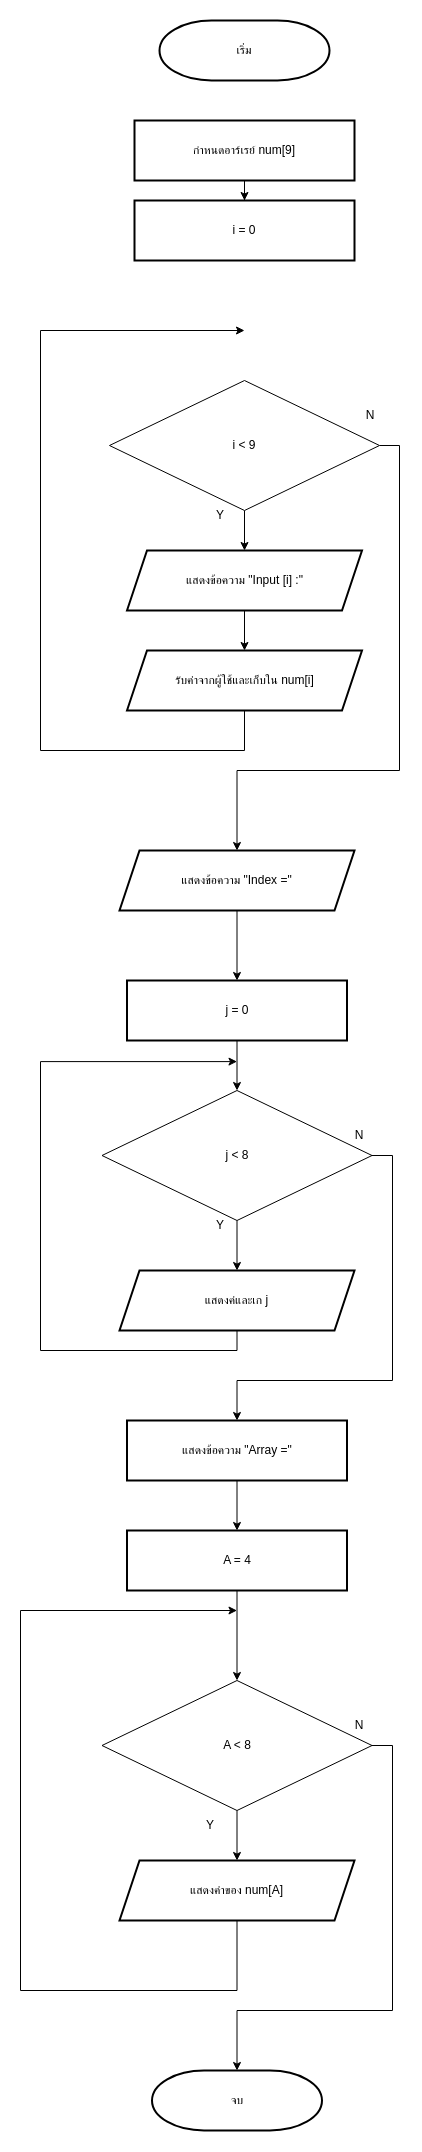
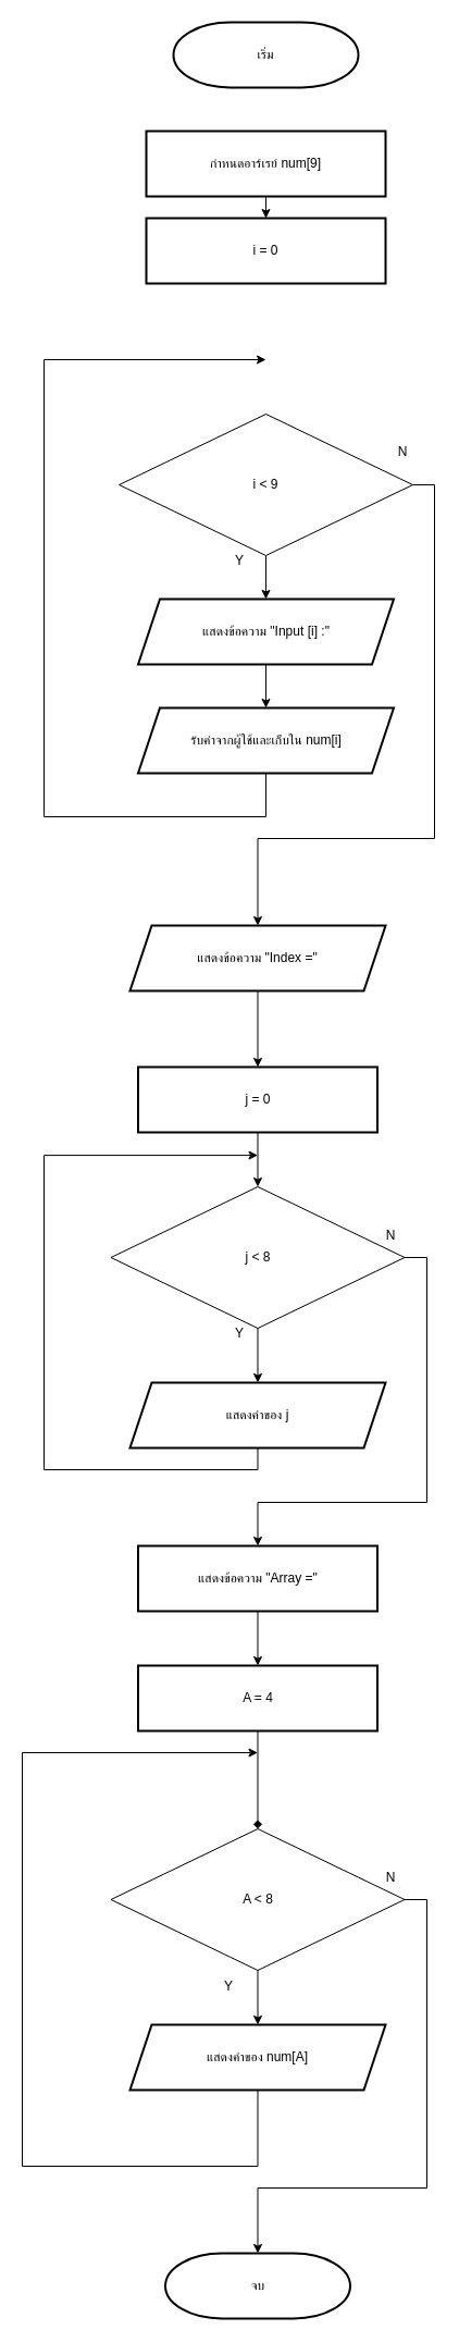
- <mxCell id="24" value="&lt;div&gt;แสดงค่และเก j&lt;br&gt;&lt;/div&gt;" style="shape=parallelogram;perimeter=parallelogramPerimeter;whiteSpace=wrap;html=1;fixedSize=1;strokeWidth=2;" vertex="1" parent="1"><mxGeometry x="119" y="1270" width="235" height="60" as="geometry" /></mxCell>
+ <mxCell id="24" value="&lt;div&gt;แสดงค่าของ j&lt;br&gt;&lt;/div&gt;" style="shape=parallelogram;perimeter=parallelogramPerimeter;whiteSpace=wrap;html=1;fixedSize=1;strokeWidth=2;" vertex="1" parent="1"><mxGeometry x="119" y="1270" width="235" height="60" as="geometry" /></mxCell>
- <mxCell id="29" value="" style="edgeStyle=orthogonalEdgeStyle;rounded=0;orthogonalLoop=1;jettySize=auto;html=1;" edge="1" parent="1" source="30" target="32"><mxGeometry relative="1" as="geometry" /></mxCell>
+ <mxCell id="29" value="" style="edgeStyle=orthogonalEdgeStyle;rounded=0;orthogonalLoop=1;jettySize=auto;html=1;endArrow=diamond;" edge="1" parent="1" source="30" target="32"><mxGeometry relative="1" as="geometry" /></mxCell>
